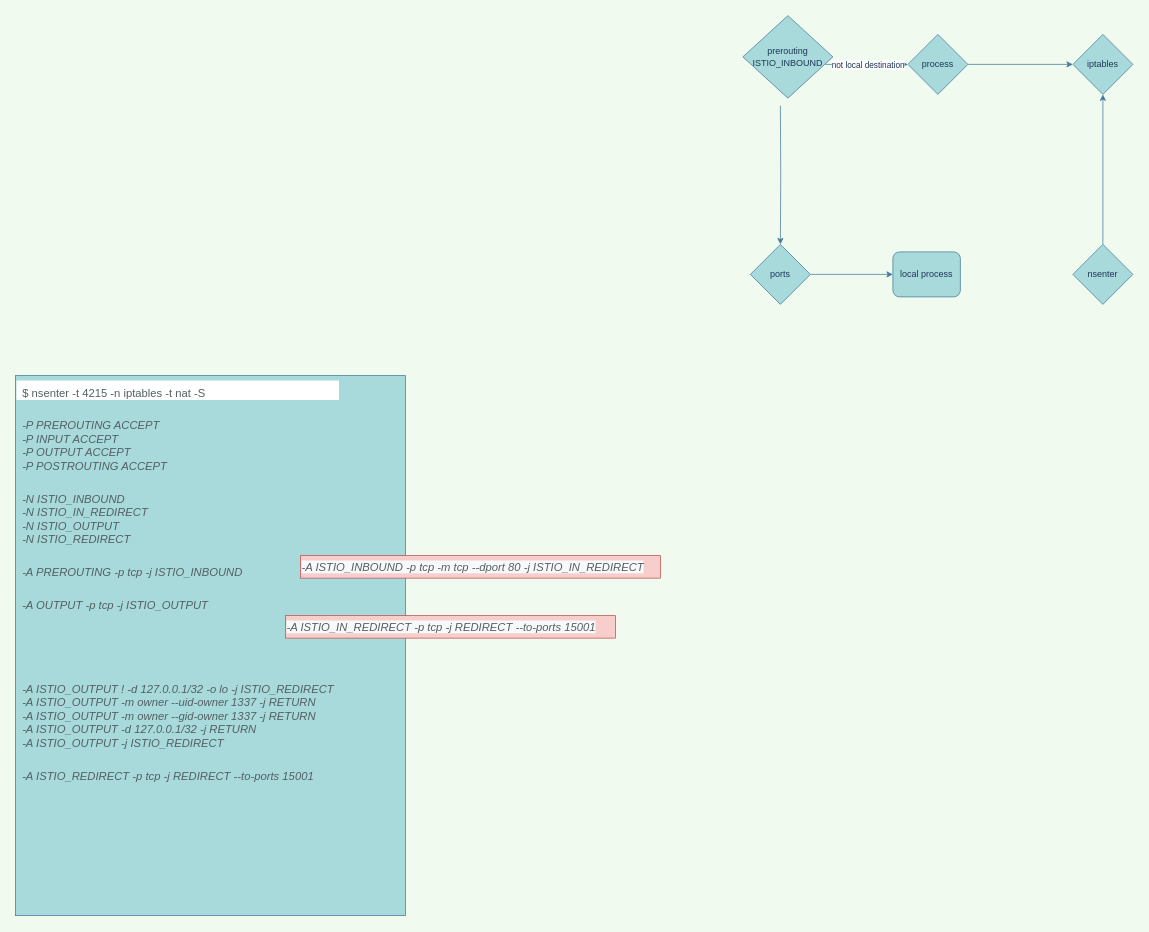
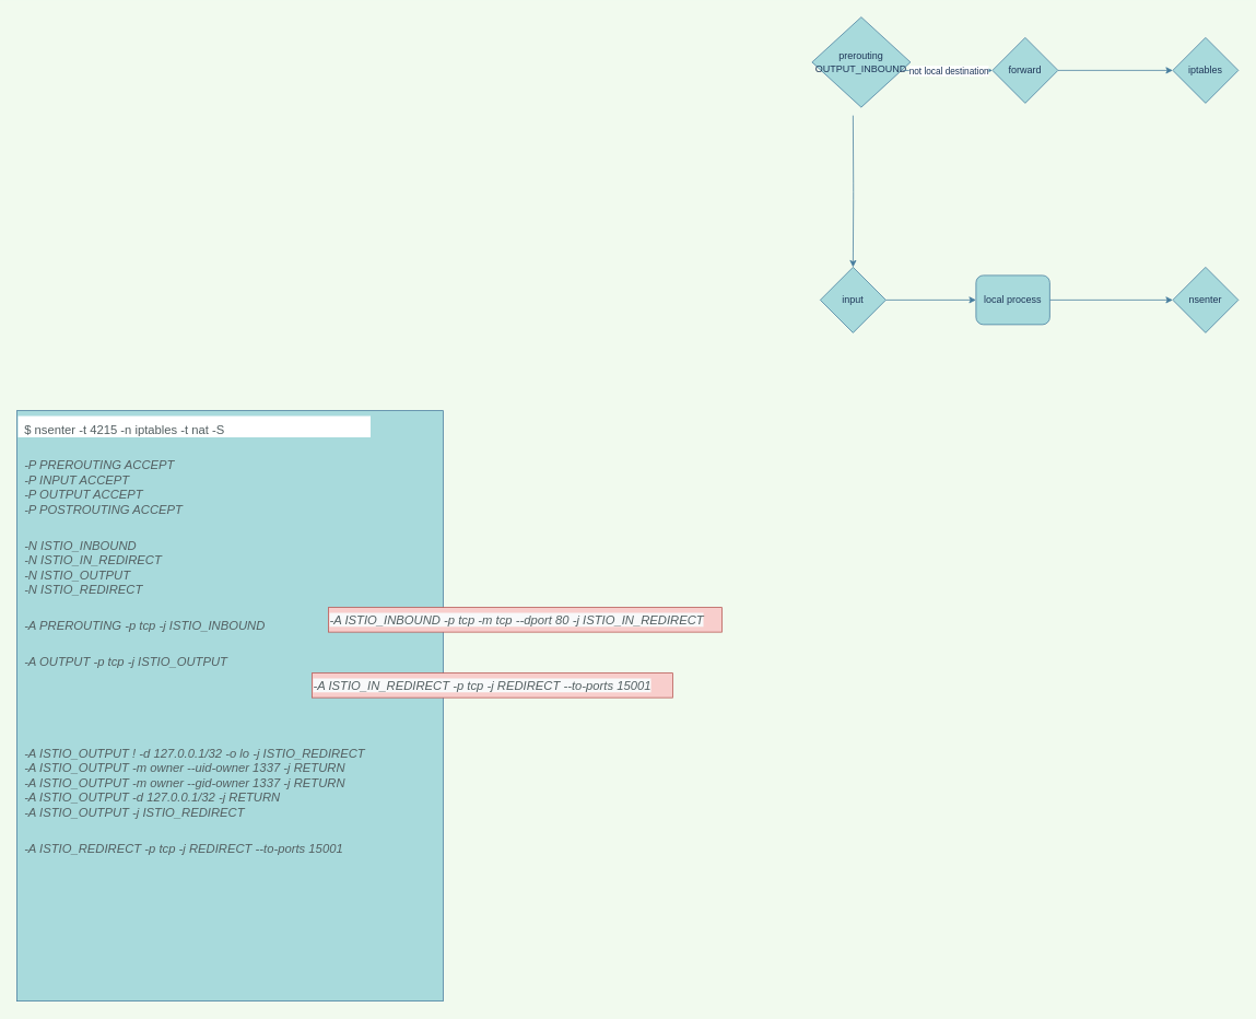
- <mxCell id="5" value="prerouting&lt;br&gt;ISTIO_INBOUND" style="rhombus;whiteSpace=wrap;html=1;rounded=0;sketch=0;strokeColor=#457B9D;fillColor=#A8DADC;fontColor=#1D3557;" vertex="1" parent="1"><mxGeometry x="990" y="20" width="120" height="110" as="geometry" /></mxCell>
+ <mxCell id="5" value="prerouting&lt;br&gt;OUTPUT_INBOUND" style="rhombus;whiteSpace=wrap;html=1;rounded=0;sketch=0;strokeColor=#457B9D;fillColor=#A8DADC;fontColor=#1D3557;" vertex="1" parent="1"><mxGeometry x="990" y="20" width="120" height="110" as="geometry" /></mxCell>
- <mxCell id="13" value="process" style="rhombus;whiteSpace=wrap;html=1;rounded=0;sketch=0;strokeColor=#457B9D;fillColor=#A8DADC;fontColor=#1D3557;" vertex="1" parent="1"><mxGeometry x="1210" y="45" width="80" height="80" as="geometry" /></mxCell>
+ <mxCell id="13" value="forward" style="rhombus;whiteSpace=wrap;html=1;rounded=0;sketch=0;strokeColor=#457B9D;fillColor=#A8DADC;fontColor=#1D3557;" vertex="1" parent="1"><mxGeometry x="1210" y="45" width="80" height="80" as="geometry" /></mxCell>
- <mxCell id="8" style="edgeStyle=orthogonalEdgeStyle;curved=0;rounded=1;sketch=0;orthogonalLoop=1;jettySize=auto;html=1;entryX=0.5;entryY=1;entryDx=0;entryDy=0;strokeColor=#457B9D;fillColor=#A8DADC;fontColor=#1D3557;" edge="1" parent="1" source="9" target="10"><mxGeometry relative="1" as="geometry" /></mxCell>
- <mxCell id="12" value="ports" style="rhombus;whiteSpace=wrap;html=1;rounded=0;sketch=0;strokeColor=#457B9D;fillColor=#A8DADC;fontColor=#1D3557;" vertex="1" parent="1"><mxGeometry x="1000" y="325" width="80" height="80" as="geometry" /></mxCell>
+ <mxCell id="12" value="input" style="rhombus;whiteSpace=wrap;html=1;rounded=0;sketch=0;strokeColor=#457B9D;fillColor=#A8DADC;fontColor=#1D3557;" vertex="1" parent="1"><mxGeometry x="1000" y="325" width="80" height="80" as="geometry" /></mxCell>
+ <mxCell id="6" style="edgeStyle=orthogonalEdgeStyle;curved=0;rounded=1;sketch=0;orthogonalLoop=1;jettySize=auto;html=1;entryX=0;entryY=0.5;entryDx=0;entryDy=0;strokeColor=#457B9D;fillColor=#A8DADC;fontColor=#1D3557;" edge="1" parent="1" source="7" target="9"><mxGeometry relative="1" as="geometry" /></mxCell>
